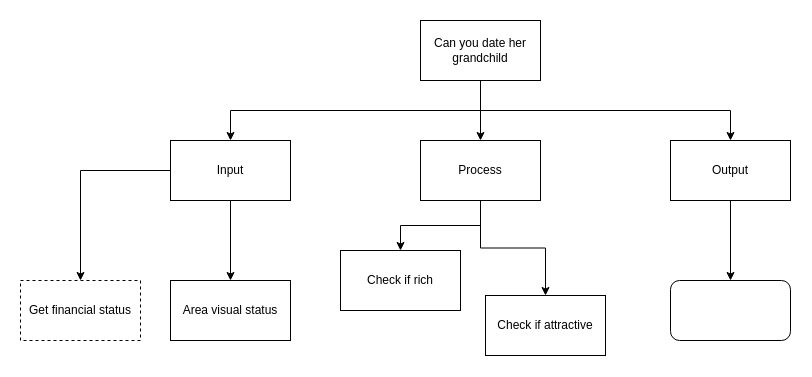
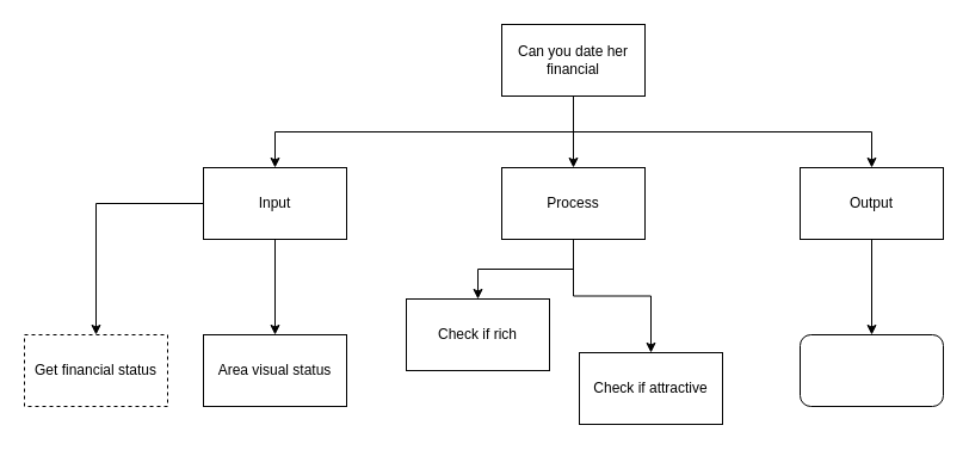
- <mxCell id="20" value="Can you date her&lt;br&gt;grandchild" style="rounded=0;whiteSpace=wrap;html=1;" vertex="1" parent="1"><mxGeometry x="420" y="20" width="120" height="60" as="geometry" /></mxCell>
+ <mxCell id="20" value="Can you date her&lt;br&gt;financial" style="rounded=0;whiteSpace=wrap;html=1;" vertex="1" parent="1"><mxGeometry x="420" y="20" width="120" height="60" as="geometry" /></mxCell>
